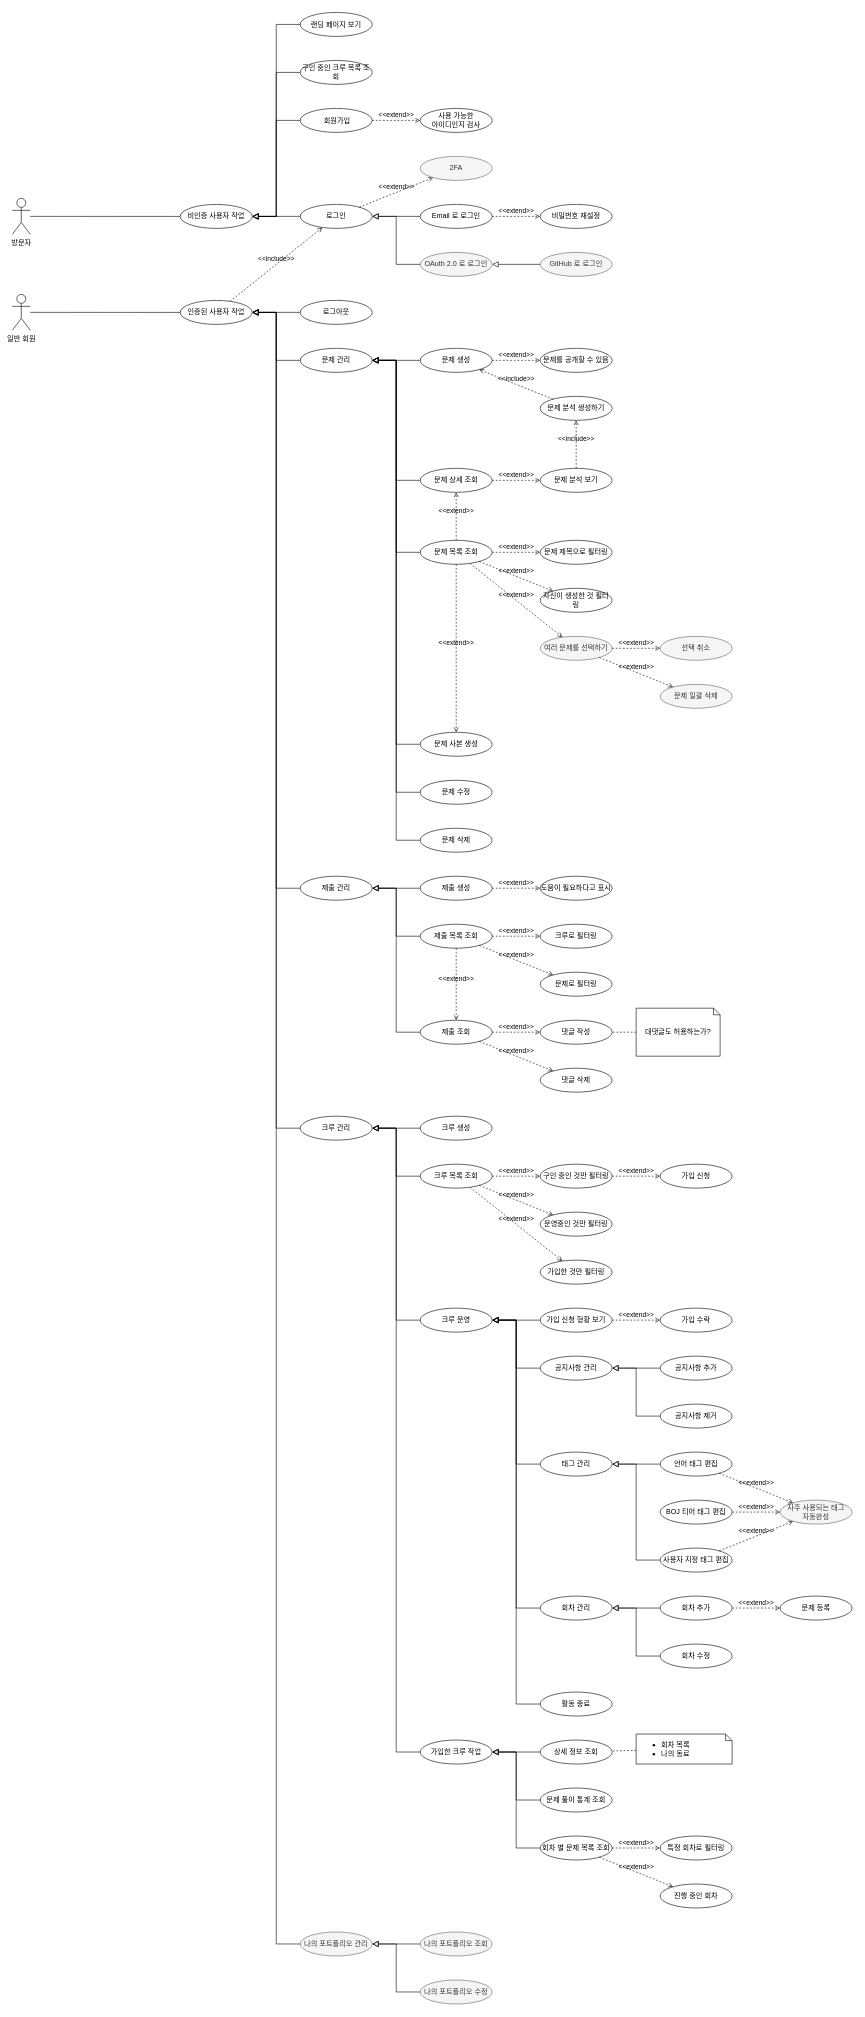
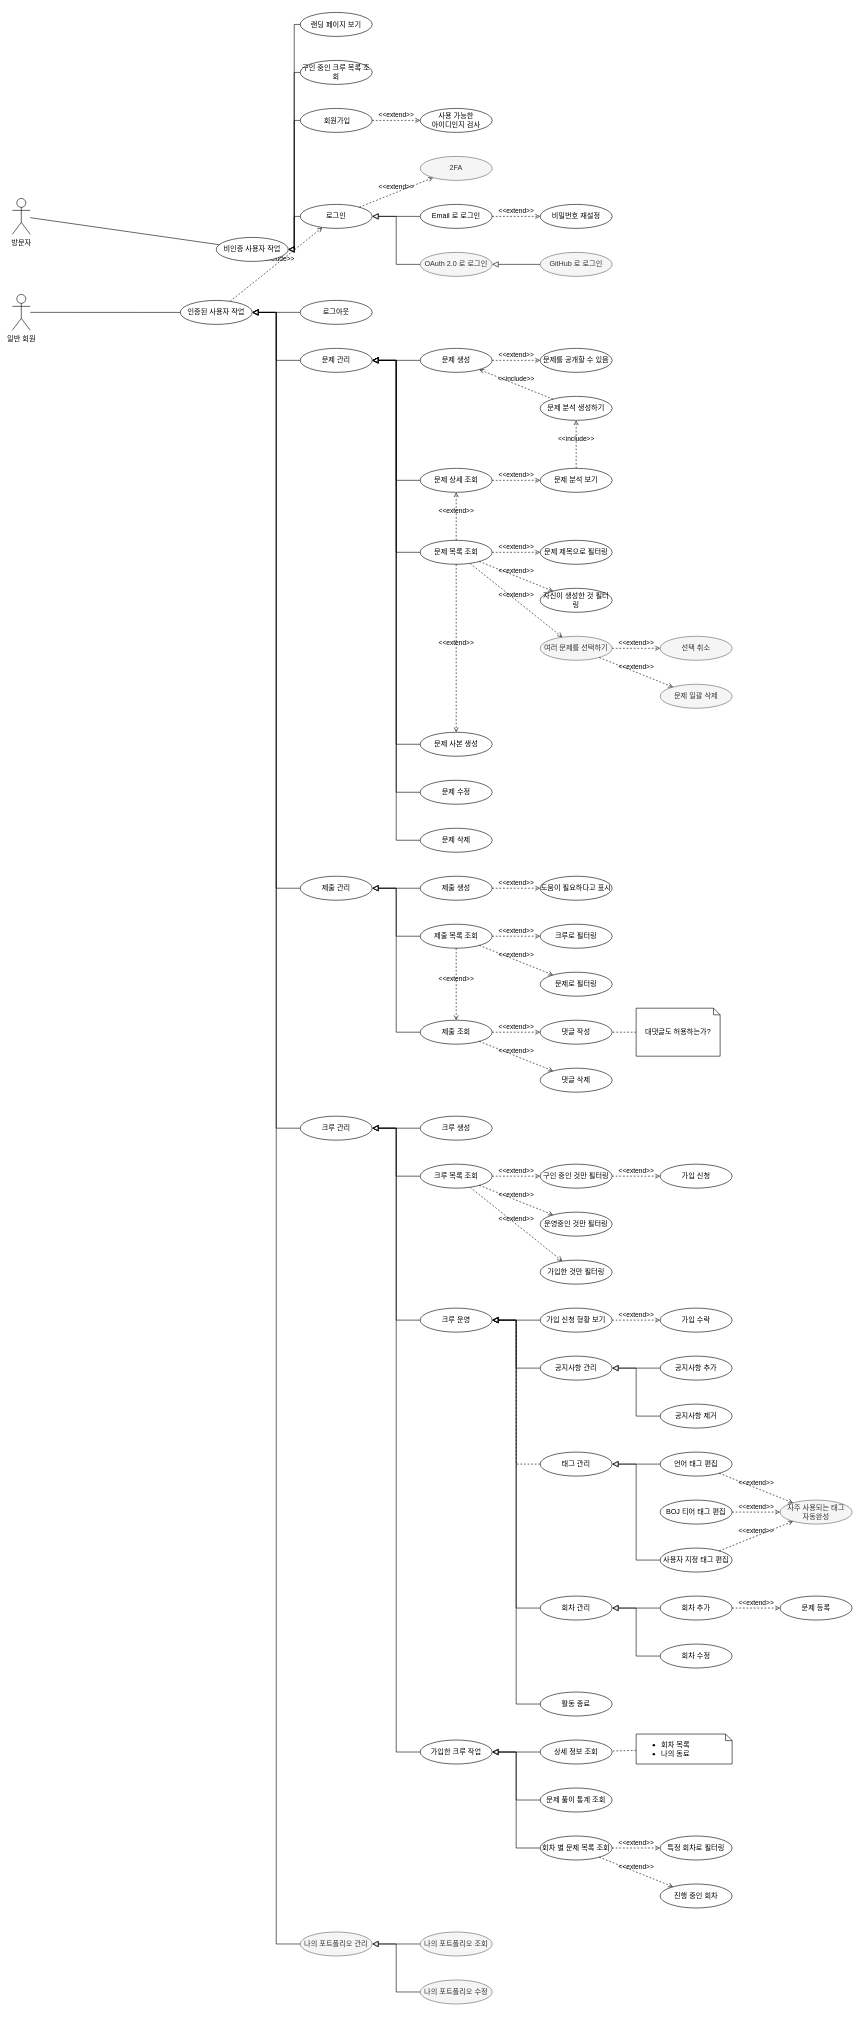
- <mxCell id="24" value="비인증 사용자 작업" style="ellipse;whiteSpace=wrap;html=1;" parent="1" vertex="1"><mxGeometry x="300" y="340.08" width="120" height="40" as="geometry" /></mxCell>
+ <mxCell id="24" value="비인증 사용자 작업" style="ellipse;whiteSpace=wrap;html=1;" parent="1" vertex="1"><mxGeometry x="360" y="395.08" width="120" height="40" as="geometry" /></mxCell>
- <mxCell id="140" value="" style="endArrow=block;html=1;rounded=0;align=center;verticalAlign=bottom;endFill=0;labelBackgroundColor=none;endSize=8;edgeStyle=elbowEdgeStyle;" parent="1" source="133" target="73" edge="1"><mxGeometry relative="1" as="geometry"><mxPoint x="930" y="2200" as="sourcePoint" /><mxPoint x="850" y="2120" as="targetPoint" /></mxGeometry></mxCell>
+ <mxCell id="140" value="" style="endArrow=block;html=1;rounded=0;align=center;verticalAlign=bottom;endFill=0;labelBackgroundColor=none;endSize=8;edgeStyle=elbowEdgeStyle;dashed=1;" parent="1" source="133" target="73" edge="1"><mxGeometry relative="1" as="geometry"><mxPoint x="930" y="2200" as="sourcePoint" /><mxPoint x="850" y="2120" as="targetPoint" /></mxGeometry></mxCell>
